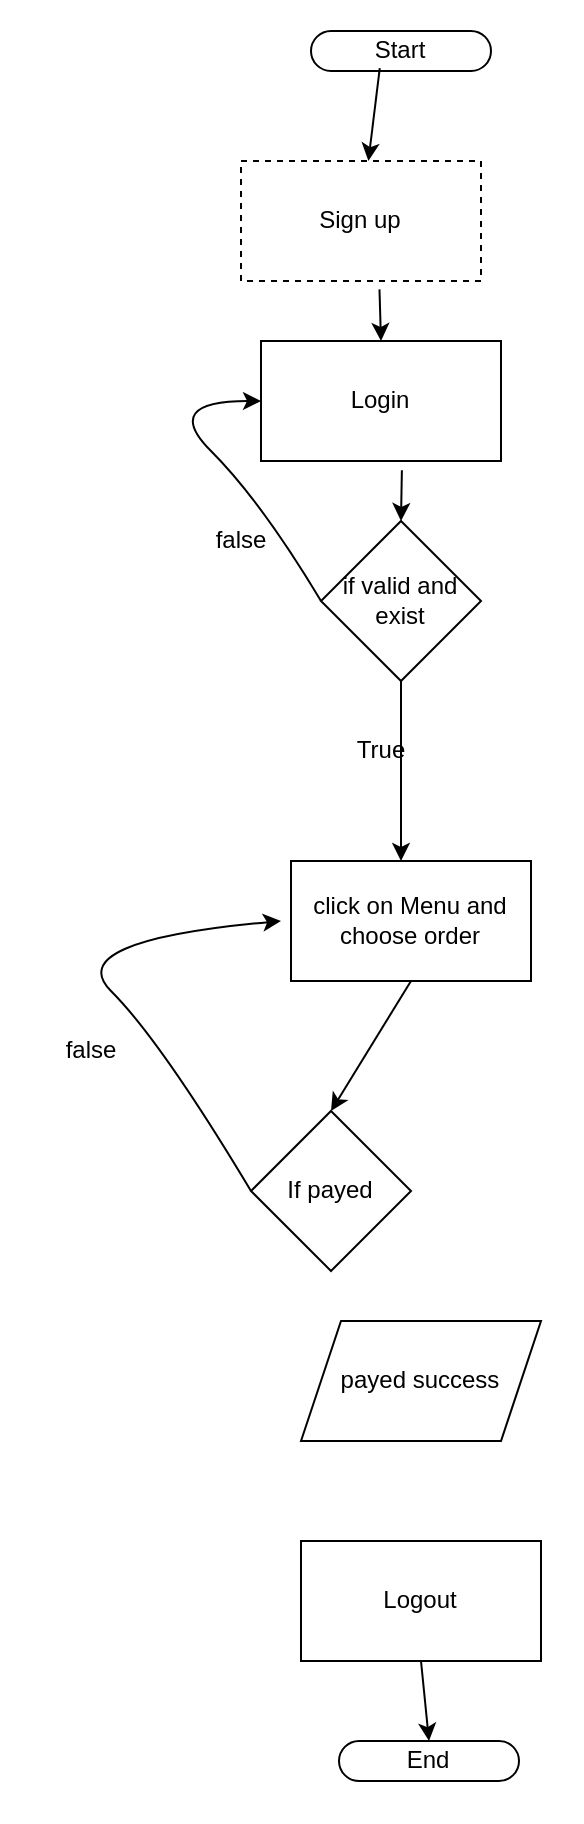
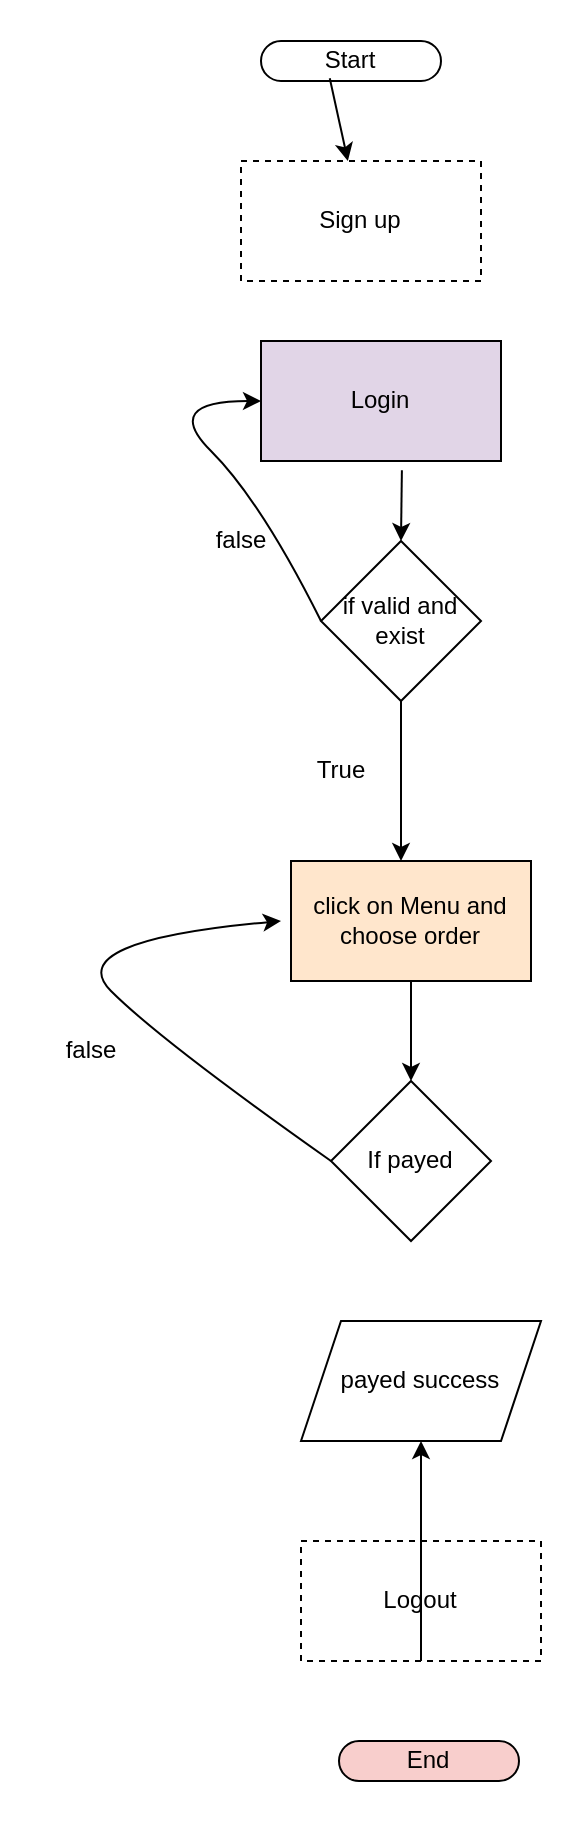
- <mxCell id="3" value="Start" style="rounded=1;whiteSpace=wrap;html=1;arcSize=50;" vertex="1" parent="1"><mxGeometry x="155" y="15" width="90" height="20" as="geometry" /></mxCell>
+ <mxCell id="3" value="Start" style="rounded=1;whiteSpace=wrap;html=1;arcSize=50;" vertex="1" parent="1"><mxGeometry x="130" y="20" width="90" height="20" as="geometry" /></mxCell>
- <mxCell id="7" value="" style="endArrow=classic;html=1;rounded=0;entryX=0.5;entryY=0;entryDx=0;entryDy=0;exitX=0.577;exitY=1.07;exitDx=0;exitDy=0;exitPerimeter=0;" edge="1" parent="1" source="4" target="6"><mxGeometry width="50" height="50" relative="1" as="geometry"><mxPoint x="50" y="120" as="sourcePoint" /><mxPoint x="100" y="70" as="targetPoint" /></mxGeometry></mxCell>
- <mxCell id="6" value="Login" style="rounded=0;whiteSpace=wrap;html=1;" vertex="1" parent="1"><mxGeometry x="130" y="170" width="120" height="60" as="geometry" /></mxCell>
+ <mxCell id="6" value="Login" style="rounded=0;whiteSpace=wrap;html=1;fillColor=#e1d5e7;" vertex="1" parent="1"><mxGeometry x="130" y="170" width="120" height="60" as="geometry" /></mxCell>
- <mxCell id="8" value="if valid and exist" style="rhombus;whiteSpace=wrap;html=1;" vertex="1" parent="1"><mxGeometry x="160" y="260" width="80" height="80" as="geometry" /></mxCell>
+ <mxCell id="8" value="if valid and exist" style="rhombus;whiteSpace=wrap;html=1;" vertex="1" parent="1"><mxGeometry x="160" y="270" width="80" height="80" as="geometry" /></mxCell>
- <mxCell id="10" value="True" style="text;html=1;align=center;verticalAlign=middle;resizable=0;points=[];autosize=1;strokeColor=none;fillColor=none;" vertex="1" parent="1"><mxGeometry x="165" y="360" width="50" height="30" as="geometry" /></mxCell>
+ <mxCell id="10" value="True" style="text;html=1;align=center;verticalAlign=middle;resizable=0;points=[];autosize=1;strokeColor=none;fillColor=none;" vertex="1" parent="1"><mxGeometry x="145" y="370" width="50" height="30" as="geometry" /></mxCell>
- <mxCell id="14" value="click on Menu and choose order" style="rounded=0;whiteSpace=wrap;html=1;" vertex="1" parent="1"><mxGeometry x="145" y="430" width="120" height="60" as="geometry" /></mxCell>
+ <mxCell id="14" value="click on Menu and choose order" style="rounded=0;whiteSpace=wrap;html=1;fillColor=#ffe6cc;" vertex="1" parent="1"><mxGeometry x="145" y="430" width="120" height="60" as="geometry" /></mxCell>
- <mxCell id="15" value="If payed" style="rhombus;whiteSpace=wrap;html=1;" vertex="1" parent="1"><mxGeometry x="125" y="555" width="80" height="80" as="geometry" /></mxCell>
+ <mxCell id="15" value="If payed" style="rhombus;whiteSpace=wrap;html=1;" vertex="1" parent="1"><mxGeometry x="165" y="540" width="80" height="80" as="geometry" /></mxCell>
- <mxCell id="20" value="Logout" style="rounded=0;whiteSpace=wrap;html=1;" vertex="1" parent="1"><mxGeometry x="150" y="770" width="120" height="60" as="geometry" /></mxCell>
+ <mxCell id="20" value="Logout" style="rounded=0;whiteSpace=wrap;html=1;dashed=1;" vertex="1" parent="1"><mxGeometry x="150" y="770" width="120" height="60" as="geometry" /></mxCell>
- <mxCell id="21" value="" style="endArrow=classic;html=1;rounded=0;exitX=0.5;exitY=1;exitDx=0;exitDy=0;entryX=0.5;entryY=0;entryDx=0;entryDy=0;" edge="1" parent="1" source="20" target="2"><mxGeometry width="50" height="50" relative="1" as="geometry"><mxPoint x="240" y="930" as="sourcePoint" /><mxPoint x="290" y="880" as="targetPoint" /></mxGeometry></mxCell>
+ <mxCell id="21" value="" style="endArrow=classic;html=1;rounded=0;exitX=0.5;exitY=1;exitDx=0;exitDy=0;" edge="1" parent="1" source="20" target="19"><mxGeometry width="50" height="50" relative="1" as="geometry"><mxPoint x="240" y="930" as="sourcePoint" /><mxPoint x="290" y="880" as="targetPoint" /></mxGeometry></mxCell>
- <mxCell id="2" value="End" style="rounded=1;whiteSpace=wrap;html=1;arcSize=50;" vertex="1" parent="1"><mxGeometry x="169" y="870" width="90" height="20" as="geometry" /></mxCell>
+ <mxCell id="2" value="End" style="rounded=1;whiteSpace=wrap;html=1;arcSize=50;fillColor=#f8cecc;" vertex="1" parent="1"><mxGeometry x="169" y="870" width="90" height="20" as="geometry" /></mxCell>
